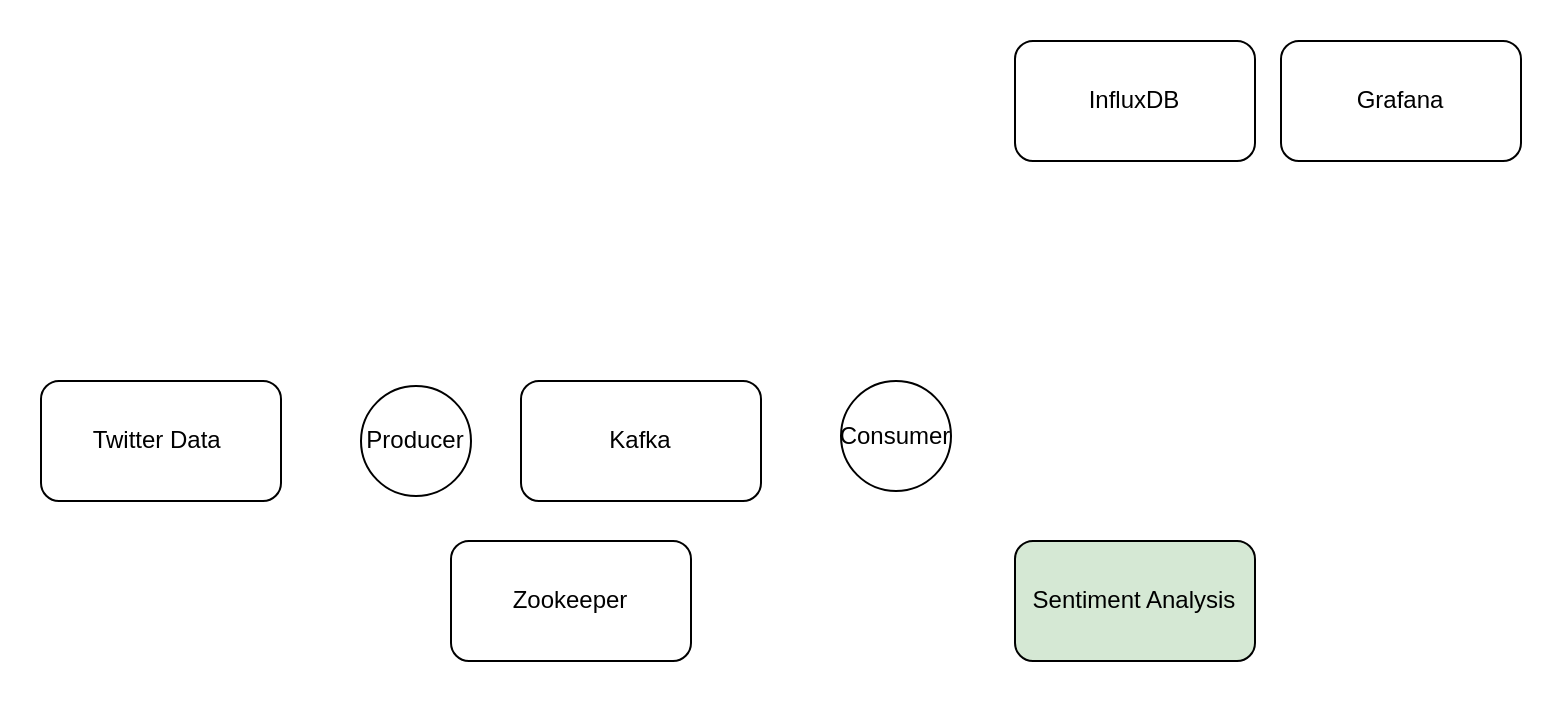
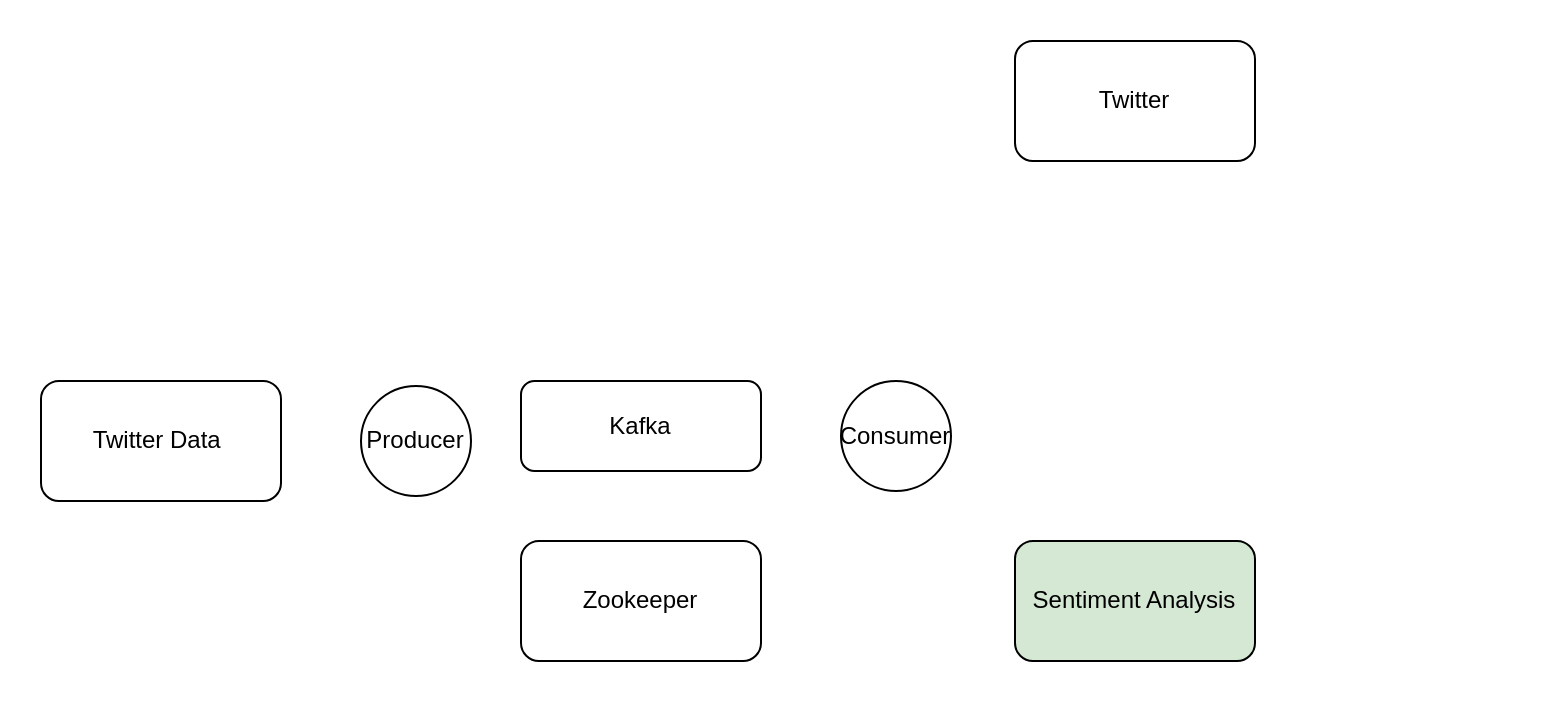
- <mxCell id="8" value="InfluxDB" style="rounded=1;whiteSpace=wrap;html=1;" vertex="1" parent="1"><mxGeometry x="507" y="20" width="120" height="60" as="geometry" /></mxCell>
+ <mxCell id="8" value="Twitter" style="rounded=1;whiteSpace=wrap;html=1;" vertex="1" parent="1"><mxGeometry x="507" y="20" width="120" height="60" as="geometry" /></mxCell>
- <mxCell id="9" value="Grafana" style="rounded=1;whiteSpace=wrap;html=1;" vertex="1" parent="1"><mxGeometry x="640" y="20" width="120" height="60" as="geometry" /></mxCell>
- <mxCell id="3" value="Kafka" style="rounded=1;whiteSpace=wrap;html=1;" vertex="1" parent="1"><mxGeometry x="260" y="190" width="120" height="60" as="geometry" /></mxCell>
+ <mxCell id="3" value="Kafka" style="rounded=1;whiteSpace=wrap;html=1;" vertex="1" parent="1"><mxGeometry x="260" y="190" width="120" height="45" as="geometry" /></mxCell>
- <mxCell id="6" value="Zookeeper" style="rounded=1;whiteSpace=wrap;html=1;" vertex="1" parent="1"><mxGeometry x="225" y="270" width="120" height="60" as="geometry" /></mxCell>
+ <mxCell id="6" value="Zookeeper" style="rounded=1;whiteSpace=wrap;html=1;" vertex="1" parent="1"><mxGeometry x="260" y="270" width="120" height="60" as="geometry" /></mxCell>
